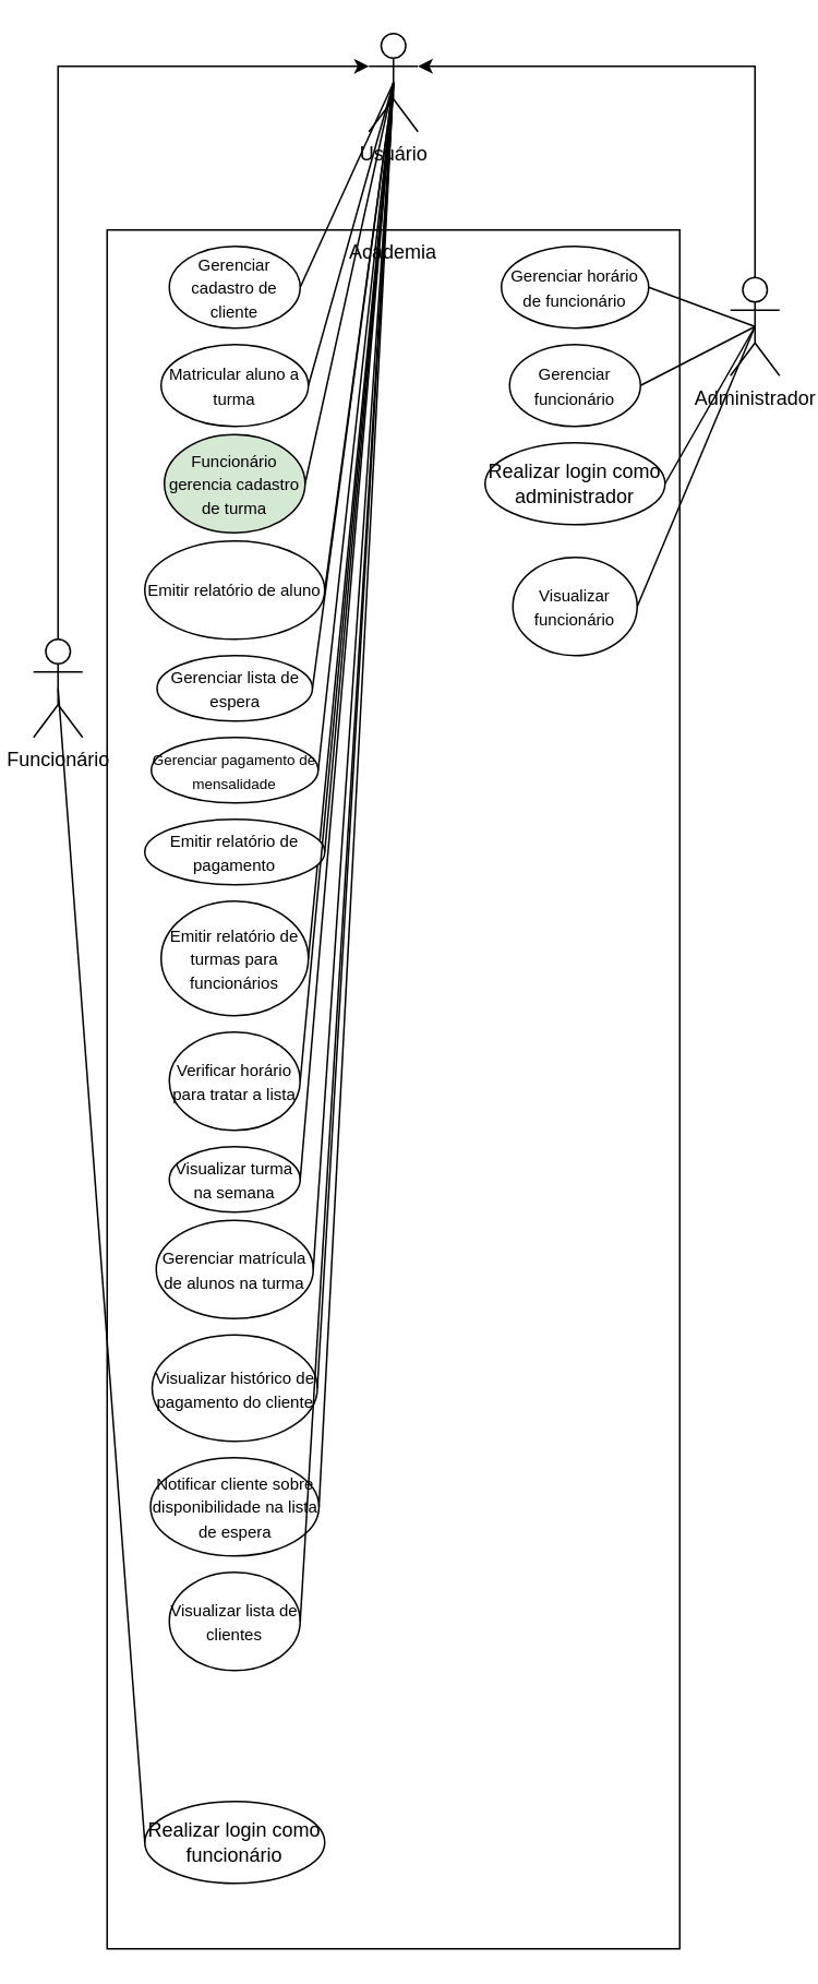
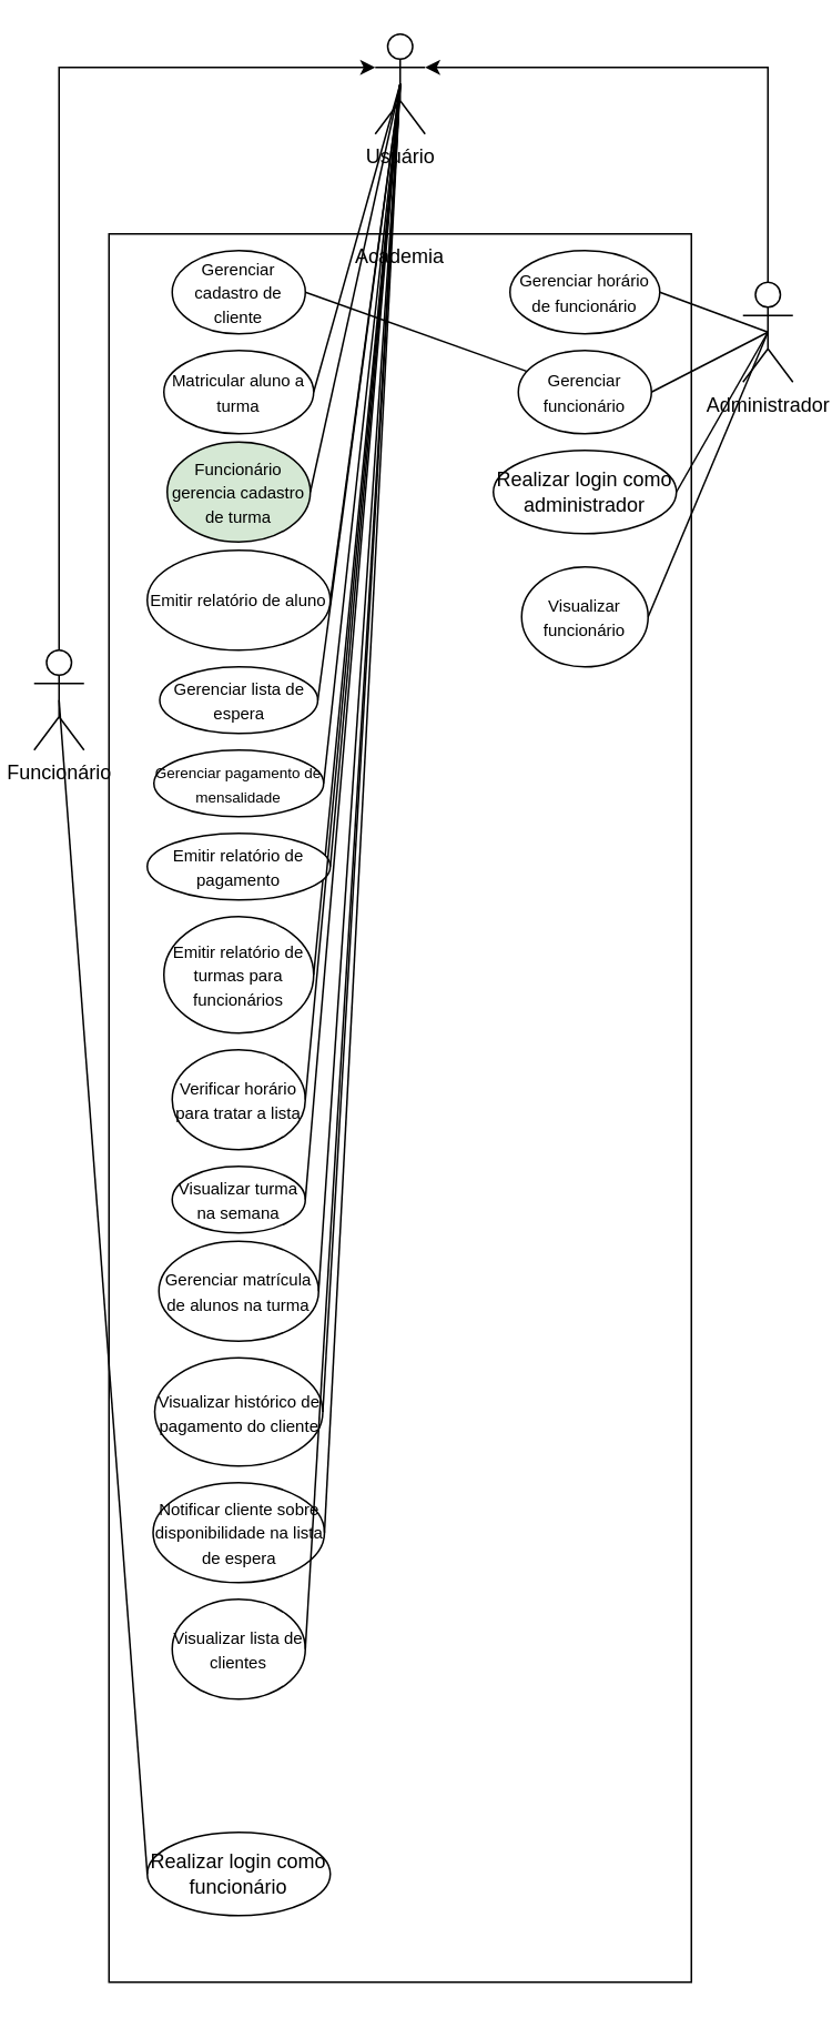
- <mxCell id="25" value="" style="endArrow=none;html=1;rounded=0;exitX=1;exitY=0.5;exitDx=0;exitDy=0;entryX=0.5;entryY=0.5;entryDx=0;entryDy=0;entryPerimeter=0;" parent="1" source="7" target="23" edge="1"><mxGeometry width="50" height="50" relative="1" as="geometry"><mxPoint x="191" y="200" as="sourcePoint" /><mxPoint x="241" y="150" as="targetPoint" /></mxGeometry></mxCell>
+ <mxCell id="25" value="" style="endArrow=none;html=1;rounded=0;exitX=1;exitY=0.5;exitDx=0;exitDy=0;" parent="1" source="7" target="29" edge="1"><mxGeometry width="50" height="50" relative="1" as="geometry"><mxPoint x="191" y="200" as="sourcePoint" /><mxPoint x="241" y="150" as="targetPoint" /></mxGeometry></mxCell>
